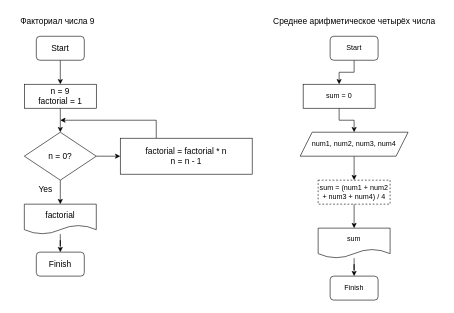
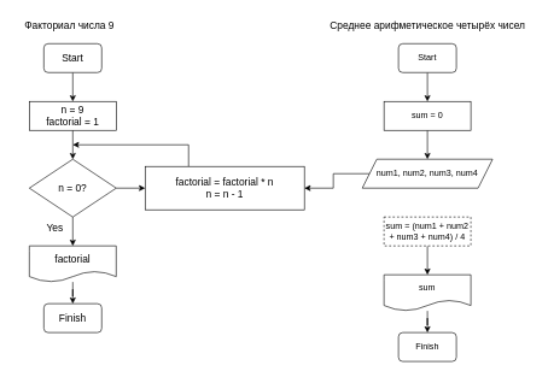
- <mxCell id="27" value="Среднее арифметическое четырёх числа" style="text;html=1;align=center;verticalAlign=middle;resizable=0;points=[];autosize=1;strokeColor=none;fillColor=none;fontSize=14;" parent="1" vertex="1"><mxGeometry x="445" width="290" height="30" as="geometry" y="20" /></mxCell>
+ <mxCell id="27" value="Среднее арифметическое четырёх чисел" style="text;html=1;align=center;verticalAlign=middle;resizable=0;points=[];autosize=1;strokeColor=none;fillColor=none;fontSize=14;" parent="1" vertex="1"><mxGeometry x="445" width="290" height="30" as="geometry" y="20" /></mxCell>
- <mxCell id="18" value="sum = 0" style="rounded=0;whiteSpace=wrap;html=1;" parent="1" vertex="1"><mxGeometry x="505" y="140" width="120" height="40" as="geometry" /></mxCell>
+ <mxCell id="18" value="sum = 0" style="rounded=0;whiteSpace=wrap;html=1;" parent="1" vertex="1"><mxGeometry x="530" y="140" width="120" height="40" as="geometry" /></mxCell>
- <mxCell id="19" value="" style="edgeStyle=orthogonalEdgeStyle;rounded=0;orthogonalLoop=1;jettySize=auto;html=1;" parent="1" source="20" target="22" edge="1"><mxGeometry relative="1" as="geometry" /></mxCell>
+ <mxCell id="19" value="" style="edgeStyle=orthogonalEdgeStyle;rounded=0;orthogonalLoop=1;jettySize=auto;html=1;" parent="1" source="20" target="11" edge="1"><mxGeometry relative="1" as="geometry" /></mxCell>
